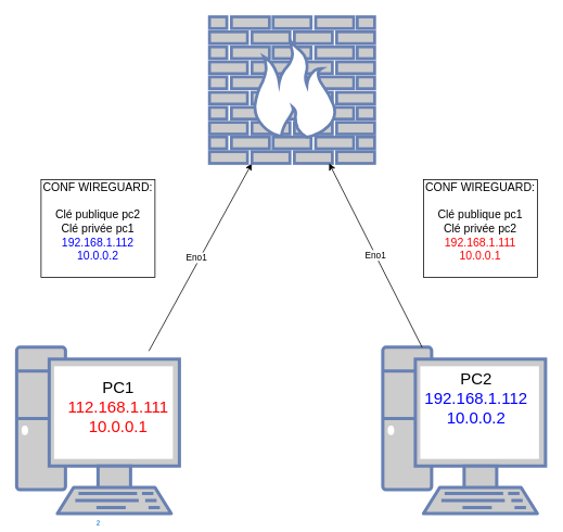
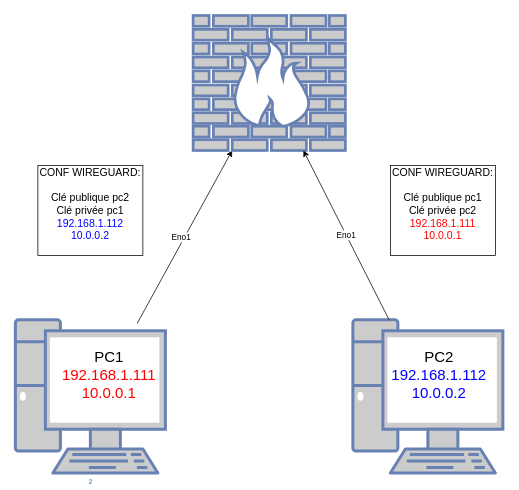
- <mxCell id="8" value="&lt;div style=&quot;font-size: 20px;&quot;&gt;&lt;font style=&quot;font-size: 20px;&quot;&gt;PC2&lt;br&gt;&lt;/font&gt;&lt;/div&gt;&lt;div style=&quot;font-size: 20px;&quot;&gt;&lt;font color=&quot;#0000ff&quot; style=&quot;font-size: 20px;&quot;&gt;192.168.1.112&lt;/font&gt;&lt;/div&gt;&lt;div style=&quot;font-size: 20px;&quot;&gt;&lt;font color=&quot;#0000ff&quot; style=&quot;font-size: 20px;&quot;&gt;10.0.0.2&lt;/font&gt;&lt;br&gt;&lt;/div&gt;" style="text;html=1;align=center;verticalAlign=middle;whiteSpace=wrap;rounded=0;" parent="1" vertex="1"><mxGeometry x="530" y="435.8" width="110" height="104.2" as="geometry" /></mxCell>
+ <mxCell id="8" value="&lt;div style=&quot;font-size: 20px;&quot;&gt;&lt;font style=&quot;font-size: 20px;&quot;&gt;PC2&lt;br&gt;&lt;/font&gt;&lt;/div&gt;&lt;div style=&quot;font-size: 20px;&quot;&gt;&lt;font color=&quot;#0000ff&quot; style=&quot;font-size: 20px;&quot;&gt;192.168.1.112&lt;/font&gt;&lt;/div&gt;&lt;div style=&quot;font-size: 20px;&quot;&gt;&lt;font color=&quot;#0000ff&quot; style=&quot;font-size: 20px;&quot;&gt;10.0.0.2&lt;/font&gt;&lt;br&gt;&lt;/div&gt;" style="text;html=1;align=center;verticalAlign=middle;whiteSpace=wrap;rounded=0;" parent="1" vertex="1"><mxGeometry x="530" y="445.8" width="110" height="104.2" as="geometry" /></mxCell>
- <mxCell id="3" value="&lt;div style=&quot;font-size: 20px;&quot;&gt;&lt;font style=&quot;font-size: 20px;&quot;&gt;PC1 &lt;br&gt;&lt;/font&gt;&lt;/div&gt;&lt;div style=&quot;font-size: 20px;&quot;&gt;&lt;font color=&quot;#ff0000&quot; style=&quot;font-size: 20px;&quot;&gt;112.168.1.111&lt;/font&gt;&lt;/div&gt;&lt;div style=&quot;font-size: 20px;&quot;&gt;&lt;font color=&quot;#ff0000&quot; style=&quot;font-size: 20px;&quot;&gt;10.0.0.1&lt;/font&gt;&lt;br&gt;&lt;/div&gt;" style="text;html=1;align=center;verticalAlign=middle;whiteSpace=wrap;rounded=0;" parent="1" vertex="1"><mxGeometry x="70" y="430.4" width="150" height="135" as="geometry" /></mxCell>
+ <mxCell id="3" value="&lt;div style=&quot;font-size: 20px;&quot;&gt;&lt;font style=&quot;font-size: 20px;&quot;&gt;PC1 &lt;br&gt;&lt;/font&gt;&lt;/div&gt;&lt;div style=&quot;font-size: 20px;&quot;&gt;&lt;font color=&quot;#ff0000&quot; style=&quot;font-size: 20px;&quot;&gt;192.168.1.111&lt;/font&gt;&lt;/div&gt;&lt;div style=&quot;font-size: 20px;&quot;&gt;&lt;font color=&quot;#ff0000&quot; style=&quot;font-size: 20px;&quot;&gt;10.0.0.1&lt;/font&gt;&lt;br&gt;&lt;/div&gt;" style="text;html=1;align=center;verticalAlign=middle;whiteSpace=wrap;rounded=0;" parent="1" vertex="1"><mxGeometry x="70" y="430.4" width="150" height="135" as="geometry" /></mxCell>
